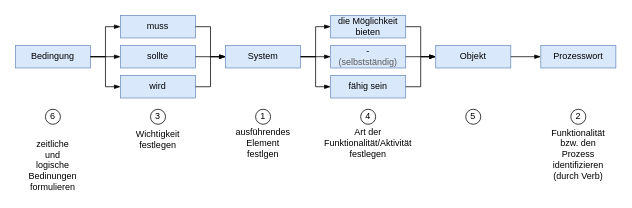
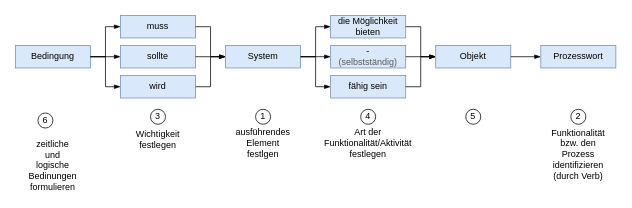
- <mxCell id="30" value="6" style="ellipse;whiteSpace=wrap;html=1;aspect=fixed;" vertex="1" parent="1"><mxGeometry x="60" y="145" width="20" height="20" as="geometry" /></mxCell>
+ <mxCell id="30" value="6" style="ellipse;whiteSpace=wrap;html=1;aspect=fixed;" vertex="1" parent="1"><mxGeometry x="50" y="150" width="20" height="20" as="geometry" /></mxCell>
